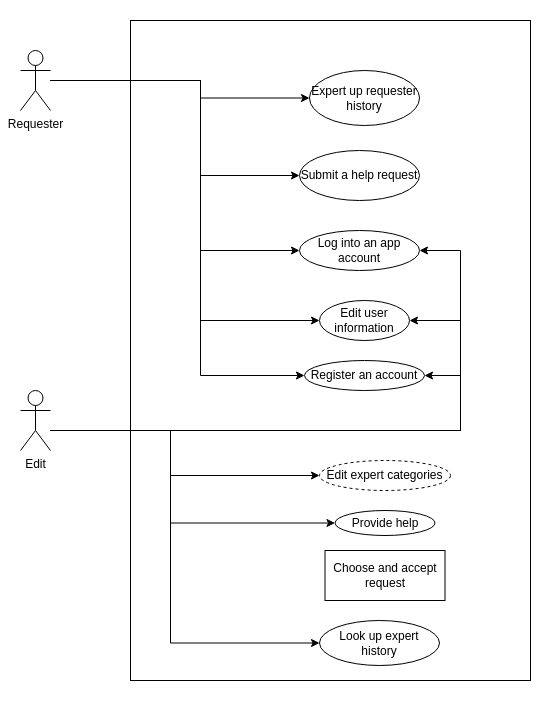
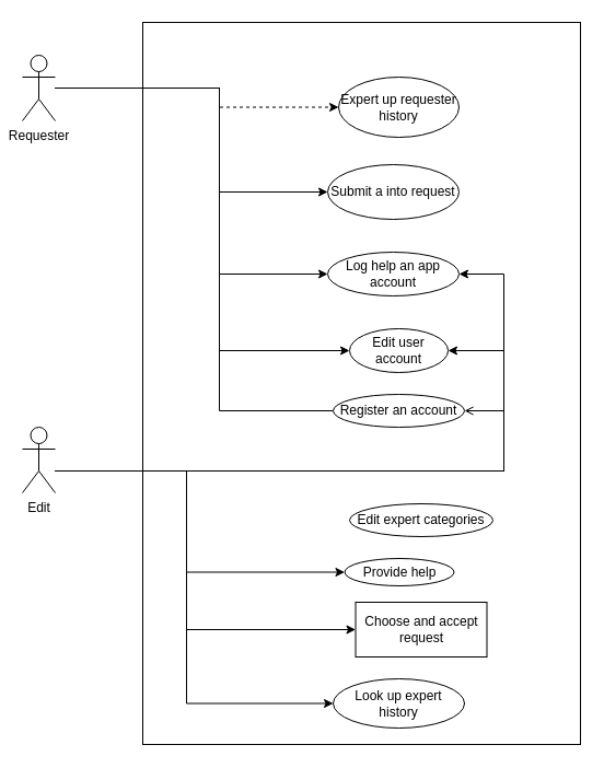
- <mxCell id="3" style="edgeStyle=orthogonalEdgeStyle;rounded=0;orthogonalLoop=1;jettySize=auto;html=1;entryX=0;entryY=0.5;entryDx=0;entryDy=0;" parent="1" source="8" target="23" edge="1"><mxGeometry relative="1" as="geometry"><Array as="points"><mxPoint x="200" y="80" /><mxPoint x="200" y="98" /></Array></mxGeometry></mxCell>
+ <mxCell id="3" style="edgeStyle=orthogonalEdgeStyle;rounded=0;orthogonalLoop=1;jettySize=auto;html=1;entryX=0;entryY=0.5;entryDx=0;entryDy=0;dashed=1;" parent="1" source="8" target="23" edge="1"><mxGeometry relative="1" as="geometry"><Array as="points"><mxPoint x="200" y="80" /><mxPoint x="200" y="98" /></Array></mxGeometry></mxCell>
- <mxCell id="20" value="Submit a help request" style="ellipse;whiteSpace=wrap;html=1;" parent="1" vertex="1"><mxGeometry x="299" y="150" width="120" height="50" as="geometry" /></mxCell>
+ <mxCell id="20" value="Submit a into request" style="ellipse;whiteSpace=wrap;html=1;" parent="1" vertex="1"><mxGeometry x="299" y="150" width="120" height="50" as="geometry" /></mxCell>
- <mxCell id="18" value="Log into an app account" style="ellipse;whiteSpace=wrap;html=1;" parent="1" vertex="1"><mxGeometry x="299" y="230" width="120" height="40" as="geometry" /></mxCell>
+ <mxCell id="18" value="Log help an app account" style="ellipse;whiteSpace=wrap;html=1;" parent="1" vertex="1"><mxGeometry x="299" y="230" width="120" height="40" as="geometry" /></mxCell>
- <mxCell id="17" value="Edit user information" style="ellipse;whiteSpace=wrap;html=1;" parent="1" vertex="1"><mxGeometry x="319" y="300" width="90" height="40" as="geometry" /></mxCell>
+ <mxCell id="17" value="Edit user account" style="ellipse;whiteSpace=wrap;html=1;" parent="1" vertex="1"><mxGeometry x="319" y="300" width="90" height="40" as="geometry" /></mxCell>
- <mxCell id="7" style="edgeStyle=orthogonalEdgeStyle;rounded=0;orthogonalLoop=1;jettySize=auto;html=1;entryX=0;entryY=0.5;entryDx=0;entryDy=0;" parent="1" source="8" target="25" edge="1"><mxGeometry relative="1" as="geometry"><Array as="points"><mxPoint x="200" y="80" /><mxPoint x="200" y="375" /></Array></mxGeometry></mxCell>
+ <mxCell id="7" style="edgeStyle=orthogonalEdgeStyle;rounded=0;orthogonalLoop=1;jettySize=auto;html=1;entryX=0;entryY=0.5;entryDx=0;entryDy=0;endArrow=none;" parent="1" source="8" target="25" edge="1"><mxGeometry relative="1" as="geometry"><Array as="points"><mxPoint x="200" y="80" /><mxPoint x="200" y="375" /></Array></mxGeometry></mxCell>
- <mxCell id="14" style="edgeStyle=orthogonalEdgeStyle;rounded=0;orthogonalLoop=1;jettySize=auto;html=1;entryX=1;entryY=0.5;entryDx=0;entryDy=0;" parent="1" source="16" target="25" edge="1"><mxGeometry relative="1" as="geometry"><Array as="points"><mxPoint x="460" y="430" /><mxPoint x="460" y="375" /></Array></mxGeometry></mxCell>
+ <mxCell id="14" style="edgeStyle=orthogonalEdgeStyle;rounded=0;orthogonalLoop=1;jettySize=auto;html=1;entryX=1;entryY=0.5;entryDx=0;entryDy=0;endArrow=open;" parent="1" source="16" target="25" edge="1"><mxGeometry relative="1" as="geometry"><Array as="points"><mxPoint x="460" y="430" /><mxPoint x="460" y="375" /></Array></mxGeometry></mxCell>
- <mxCell id="15" style="edgeStyle=orthogonalEdgeStyle;rounded=0;orthogonalLoop=1;jettySize=auto;html=1;entryX=0;entryY=0.5;entryDx=0;entryDy=0;" parent="1" source="16" target="19" edge="1"><mxGeometry relative="1" as="geometry"><Array as="points"><mxPoint x="170" y="430" /><mxPoint x="170" y="475" /></Array></mxGeometry></mxCell>
- <mxCell id="19" value="Edit expert categories" style="ellipse;whiteSpace=wrap;html=1;dashed=1;" parent="1" vertex="1"><mxGeometry x="319" y="460" width="131" height="30" as="geometry" /></mxCell>
+ <mxCell id="19" value="Edit expert categories" style="ellipse;whiteSpace=wrap;html=1;" parent="1" vertex="1"><mxGeometry x="319" y="460" width="131" height="30" as="geometry" /></mxCell>
- <mxCell id="22" value="Provide help" style="ellipse;whiteSpace=wrap;html=1;" parent="1" vertex="1"><mxGeometry x="334.5" y="510" width="100" height="25" as="geometry" /></mxCell>
+ <mxCell id="22" value="Provide help" style="ellipse;whiteSpace=wrap;html=1;" parent="1" vertex="1"><mxGeometry x="314.5" y="510" width="100" height="25" as="geometry" /></mxCell>
+ <mxCell id="9" style="edgeStyle=orthogonalEdgeStyle;rounded=0;orthogonalLoop=1;jettySize=auto;html=1;entryX=0;entryY=0.5;entryDx=0;entryDy=0;" parent="1" source="16" target="21" edge="1"><mxGeometry relative="1" as="geometry"><Array as="points"><mxPoint x="170" y="430" /><mxPoint x="170" y="575" /></Array></mxGeometry></mxCell>
- <mxCell id="24" value="Look up expert history" style="ellipse;whiteSpace=wrap;html=1;" parent="1" vertex="1"><mxGeometry x="319" y="620" width="120" height="45" as="geometry" /></mxCell>
+ <mxCell id="24" value="Look up expert history" style="ellipse;whiteSpace=wrap;html=1;" parent="1" vertex="1"><mxGeometry x="304" y="620" width="120" height="45" as="geometry" /></mxCell>
